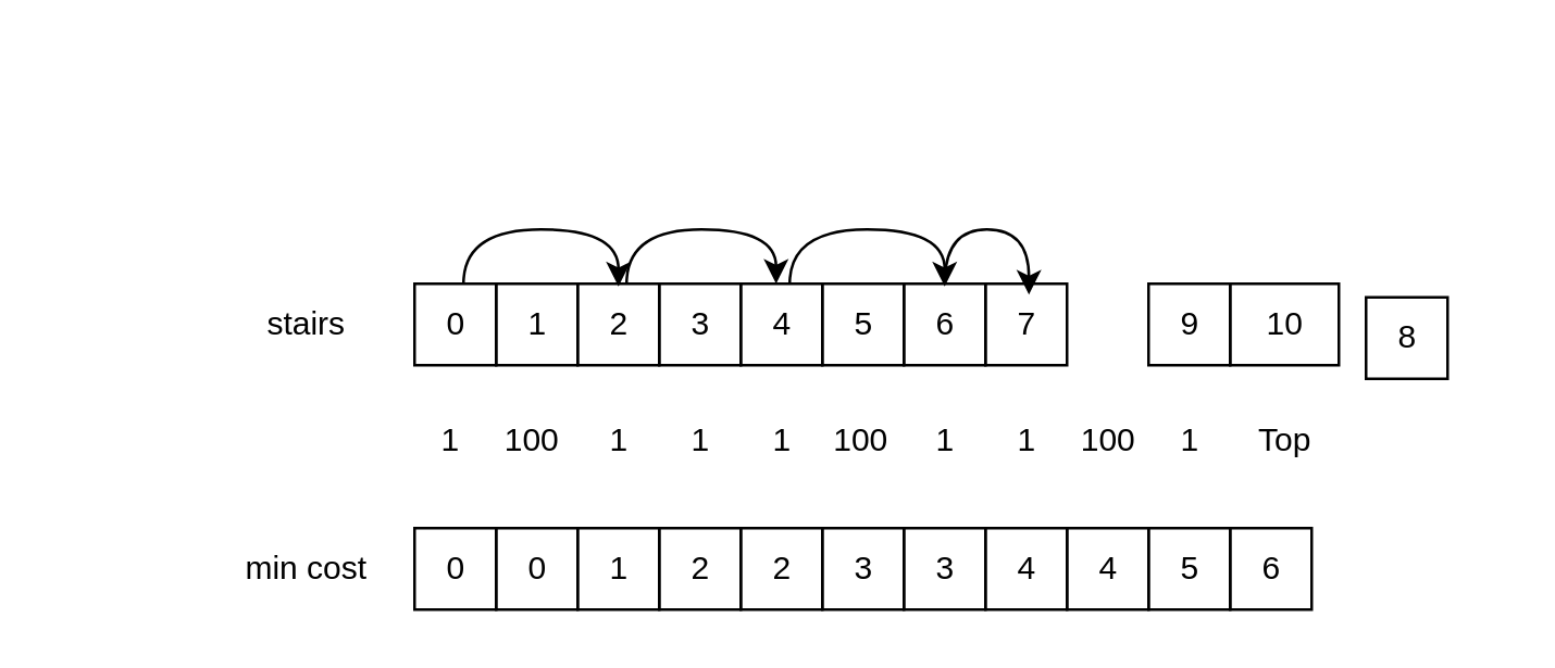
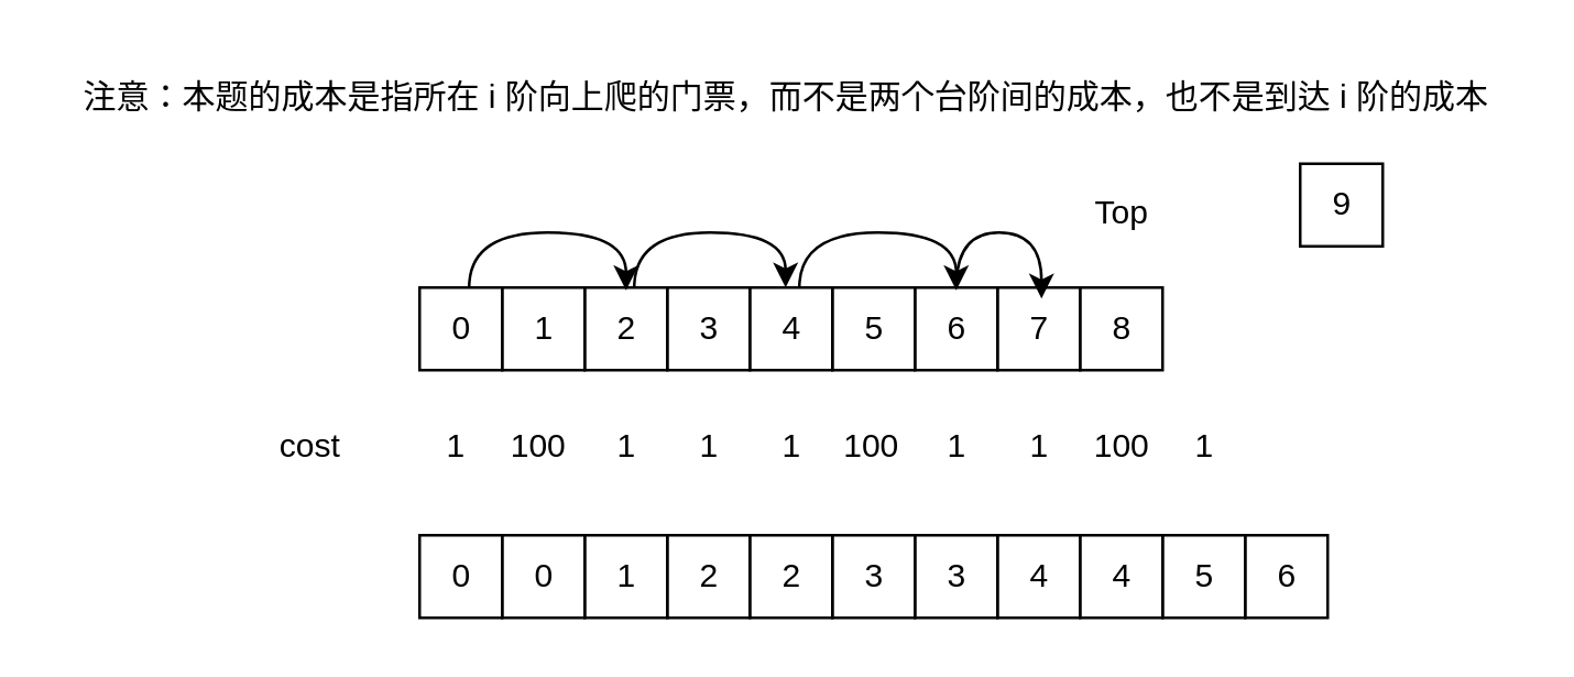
+ <mxCell id="42" value="注意：本题的成本是指所在 i 阶向上爬的门票，而不是两个台阶间的成本，也不是到达 i 阶的成本" style="text;html=1;align=center;verticalAlign=middle;resizable=0;points=[];autosize=1;strokeColor=none;fillColor=none;" vertex="1" parent="1"><mxGeometry x="20" y="20" width="530" height="30" as="geometry" /></mxCell>
- <mxCell id="24" value="stairs" style="text;html=1;align=center;verticalAlign=middle;resizable=0;points=[];autosize=1;strokeColor=none;fillColor=none;" vertex="1" parent="1"><mxGeometry x="87" y="104" width="50" height="30" as="geometry" /></mxCell>
- <mxCell id="21" value="9" style="text;html=1;align=center;verticalAlign=middle;resizable=0;points=[];autosize=1;strokeColor=default;fillColor=none;" vertex="1" parent="1"><mxGeometry x="422" y="104" width="30" height="30" as="geometry" /></mxCell>
+ <mxCell id="21" value="9" style="text;html=1;align=center;verticalAlign=middle;resizable=0;points=[];autosize=1;strokeColor=default;fillColor=none;" vertex="1" parent="1"><mxGeometry x="472" y="59" width="30" height="30" as="geometry" /></mxCell>
- <mxCell id="22" value="10" style="text;html=1;align=center;verticalAlign=middle;resizable=0;points=[];autosize=1;strokeColor=default;fillColor=none;" vertex="1" parent="1"><mxGeometry x="452" y="104" width="40" height="30" as="geometry" /></mxCell>
- <mxCell id="20" value="8" style="text;html=1;align=center;verticalAlign=middle;resizable=0;points=[];autosize=1;strokeColor=default;fillColor=none;" vertex="1" parent="1"><mxGeometry x="502" y="109" width="30" height="30" as="geometry" /></mxCell>
+ <mxCell id="20" value="8" style="text;html=1;align=center;verticalAlign=middle;resizable=0;points=[];autosize=1;strokeColor=default;fillColor=none;" vertex="1" parent="1"><mxGeometry x="392" y="104" width="30" height="30" as="geometry" /></mxCell>
+ <mxCell id="23" value="cost" style="text;html=1;align=center;verticalAlign=middle;resizable=0;points=[];autosize=1;strokeColor=none;fillColor=none;" vertex="1" parent="1"><mxGeometry x="87" y="147" width="50" height="30" as="geometry" /></mxCell>
- <mxCell id="37" value="Top" style="text;html=1;align=center;verticalAlign=middle;resizable=0;points=[];autosize=1;strokeColor=none;fillColor=none;" vertex="1" parent="1"><mxGeometry x="452" y="147" width="40" height="30" as="geometry" /></mxCell>
+ <mxCell id="37" value="Top" style="text;html=1;align=center;verticalAlign=middle;resizable=0;points=[];autosize=1;strokeColor=none;fillColor=none;" vertex="1" parent="1"><mxGeometry x="387" y="62" width="40" height="30" as="geometry" /></mxCell>
- <mxCell id="25" value="min cost" style="text;html=1;align=center;verticalAlign=middle;resizable=0;points=[];autosize=1;strokeColor=none;fillColor=none;" vertex="1" parent="1"><mxGeometry x="77" y="194" width="70" height="30" as="geometry" /></mxCell>
